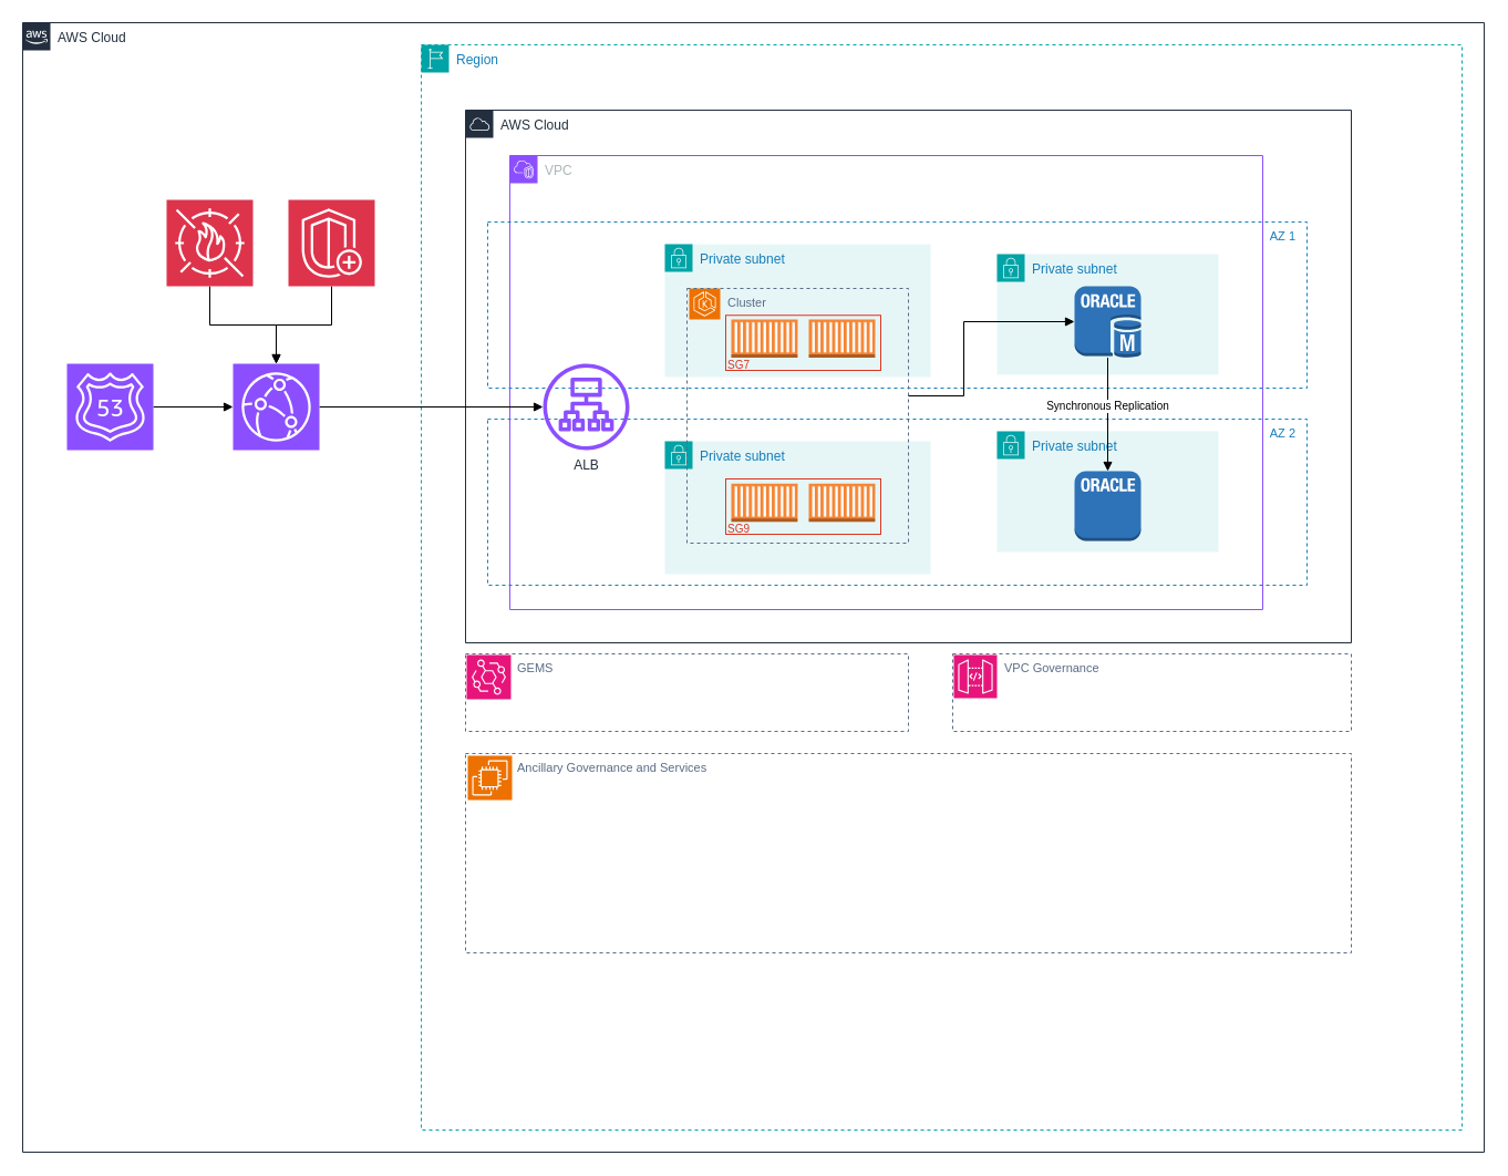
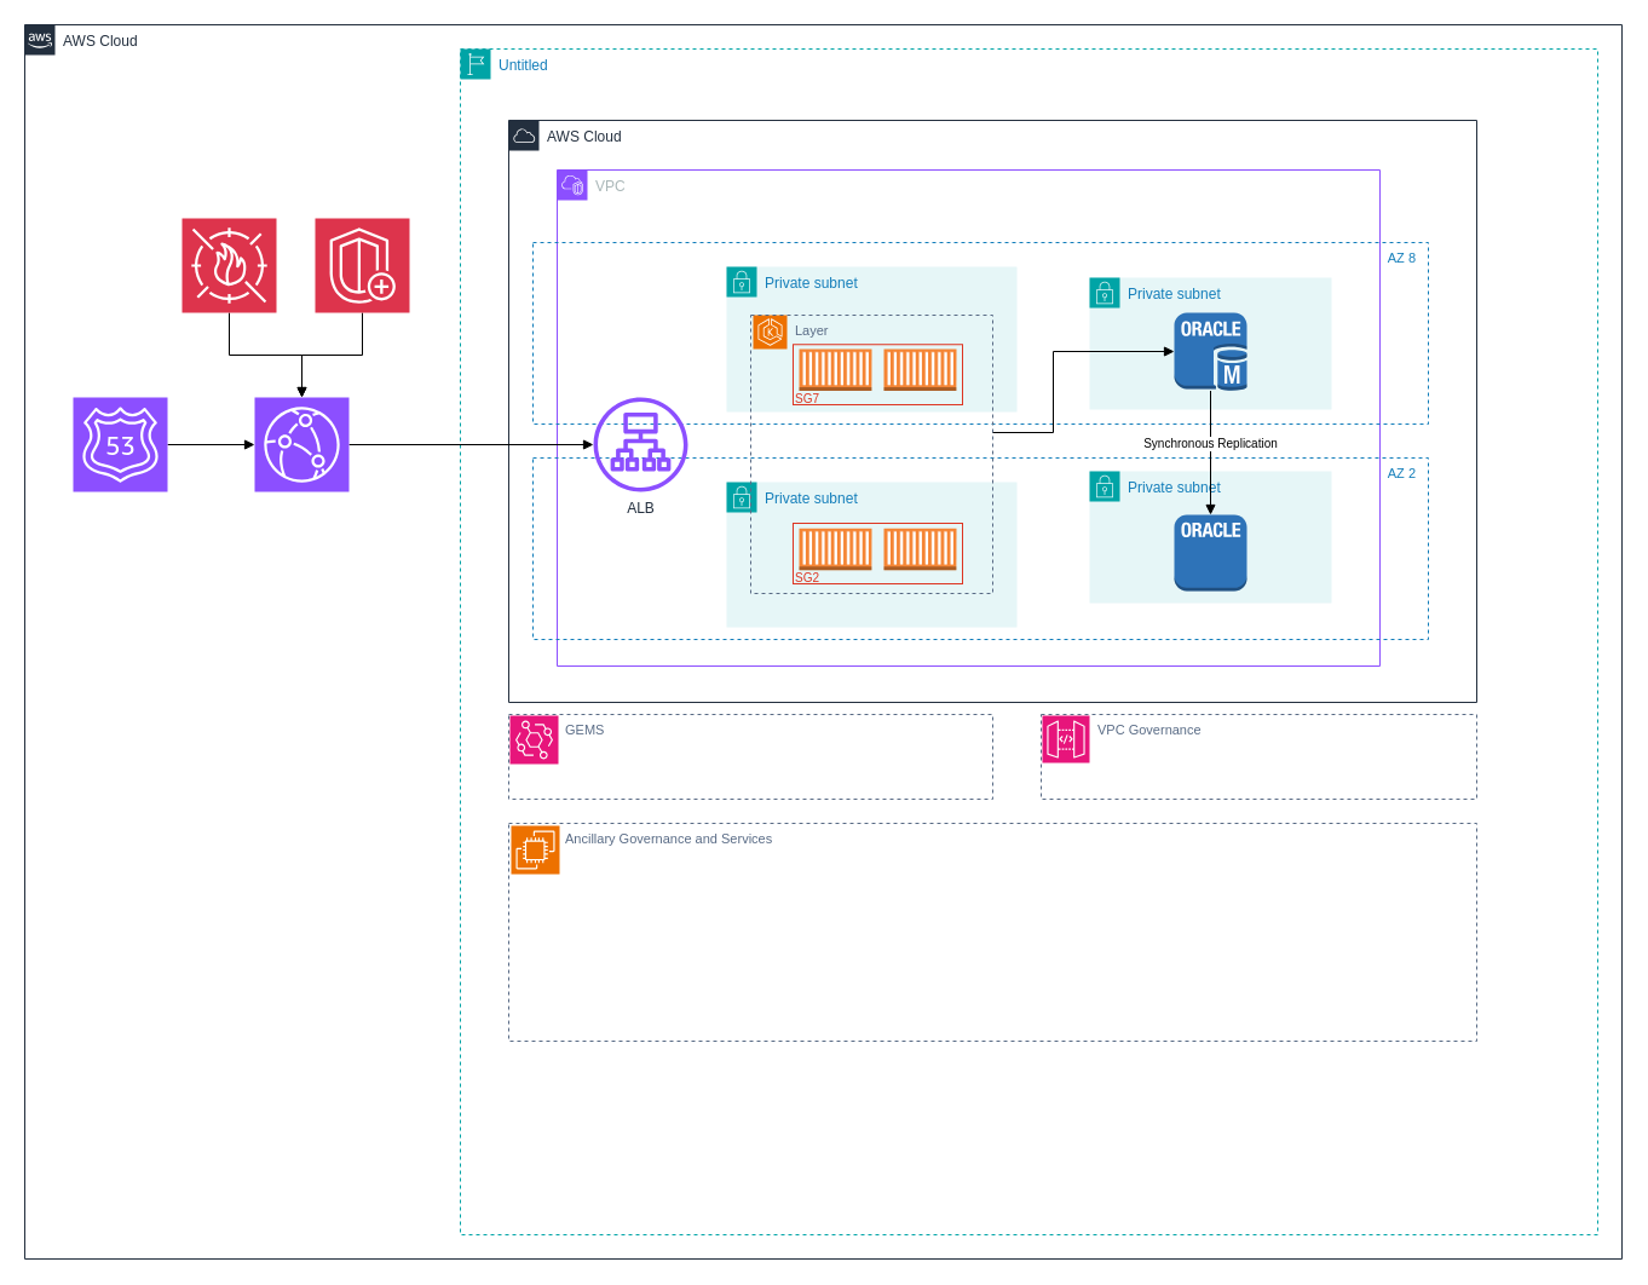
- <mxCell id="9" value="Region" style="points=[[0,0],[0.25,0],[0.5,0],[0.75,0],[1,0],[1,0.25],[1,0.5],[1,0.75],[1,1],[0.75,1],[0.5,1],[0.25,1],[0,1],[0,0.75],[0,0.5],[0,0.25]];outlineConnect=0;gradientColor=none;html=1;whiteSpace=wrap;fontSize=12;fontStyle=0;container=1;pointerEvents=0;collapsible=0;recursiveResize=0;shape=mxgraph.aws4.group;grIcon=mxgraph.aws4.group_region;strokeColor=#00A4A6;fillColor=none;verticalAlign=top;align=left;spacingLeft=30;fontColor=#147EBA;dashed=1;fontFamily=Helvetica;" parent="2" vertex="1"><mxGeometry x="360" y="20" width="940" height="980" as="geometry" /></mxCell>
+ <mxCell id="9" value="Untitled" style="points=[[0,0],[0.25,0],[0.5,0],[0.75,0],[1,0],[1,0.25],[1,0.5],[1,0.75],[1,1],[0.75,1],[0.5,1],[0.25,1],[0,1],[0,0.75],[0,0.5],[0,0.25]];outlineConnect=0;gradientColor=none;html=1;whiteSpace=wrap;fontSize=12;fontStyle=0;container=1;pointerEvents=0;collapsible=0;recursiveResize=0;shape=mxgraph.aws4.group;grIcon=mxgraph.aws4.group_region;strokeColor=#00A4A6;fillColor=none;verticalAlign=top;align=left;spacingLeft=30;fontColor=#147EBA;dashed=1;fontFamily=Helvetica;" parent="2" vertex="1"><mxGeometry x="360" y="20" width="940" height="980" as="geometry" /></mxCell>
- <mxCell id="13" value="AZ 1" style="fillColor=none;strokeColor=#147EBA;dashed=1;verticalAlign=top;fontStyle=0;fontColor=#147EBA;whiteSpace=wrap;html=1;fontFamily=Helvetica;fontSize=11;align=right;spacingTop=0;spacingRight=8;" parent="11" vertex="1"><mxGeometry x="-20" y="60" width="740" height="150" as="geometry" /></mxCell>
+ <mxCell id="13" value="AZ 8" style="fillColor=none;strokeColor=#147EBA;dashed=1;verticalAlign=top;fontStyle=0;fontColor=#147EBA;whiteSpace=wrap;html=1;fontFamily=Helvetica;fontSize=11;align=right;spacingTop=0;spacingRight=8;" parent="11" vertex="1"><mxGeometry x="-20" y="60" width="740" height="150" as="geometry" /></mxCell>
- <mxCell id="39" value="Cluster" style="fillColor=none;strokeColor=#5A6C86;dashed=1;verticalAlign=top;fontStyle=0;fontColor=#5A6C86;whiteSpace=wrap;html=1;fontFamily=Helvetica;fontSize=11;align=left;spacingLeft=35;spacingTop=0;movable=1;resizable=1;rotatable=1;deletable=1;editable=1;locked=0;connectable=1;" parent="38" vertex="1"><mxGeometry x="620" y="260" width="200" height="230" as="geometry" /></mxCell>
+ <mxCell id="39" value="Layer" style="fillColor=none;strokeColor=#5A6C86;dashed=1;verticalAlign=top;fontStyle=0;fontColor=#5A6C86;whiteSpace=wrap;html=1;fontFamily=Helvetica;fontSize=11;align=left;spacingLeft=35;spacingTop=0;movable=1;resizable=1;rotatable=1;deletable=1;editable=1;locked=0;connectable=1;" parent="38" vertex="1"><mxGeometry x="620" y="260" width="200" height="230" as="geometry" /></mxCell>
- <mxCell id="29" value="SG9" style="fillColor=none;strokeColor=#DD3522;verticalAlign=bottom;fontStyle=0;fontColor=#DD3522;whiteSpace=wrap;html=1;fontFamily=Helvetica;fontSize=10;align=left;spacingBottom=-4;" parent="11" vertex="1"><mxGeometry x="195" y="292" width="140" height="50" as="geometry" /></mxCell>
+ <mxCell id="29" value="SG2" style="fillColor=none;strokeColor=#DD3522;verticalAlign=bottom;fontStyle=0;fontColor=#DD3522;whiteSpace=wrap;html=1;fontFamily=Helvetica;fontSize=10;align=left;spacingBottom=-4;" parent="11" vertex="1"><mxGeometry x="195" y="292" width="140" height="50" as="geometry" /></mxCell>
